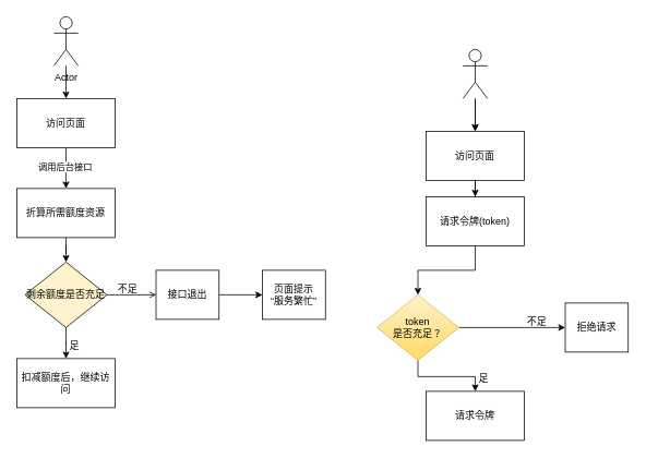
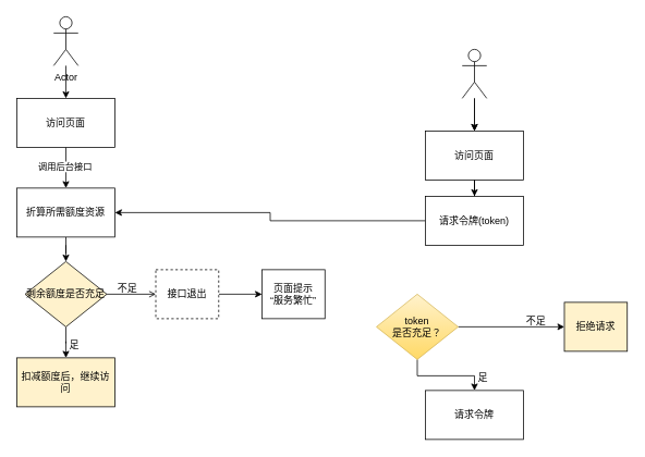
- <mxCell id="20" value="" style="edgeStyle=orthogonalEdgeStyle;rounded=0;orthogonalLoop=1;jettySize=auto;html=1;" edge="1" parent="1" source="21" target="24"><mxGeometry relative="1" as="geometry" /></mxCell>
+ <mxCell id="20" value="" style="edgeStyle=orthogonalEdgeStyle;rounded=0;orthogonalLoop=1;jettySize=auto;html=1;" edge="1" parent="1" source="21" target="6"><mxGeometry relative="1" as="geometry" /></mxCell>
- <mxCell id="11" value="接口退出" style="whiteSpace=wrap;html=1;rounded=0;" parent="1" vertex="1"><mxGeometry x="190" y="330" width="77" height="60" as="geometry" /></mxCell>
+ <mxCell id="11" value="接口退出" style="whiteSpace=wrap;html=1;rounded=0;dashed=1;" parent="1" vertex="1"><mxGeometry x="190" y="330" width="77" height="60" as="geometry" /></mxCell>
- <mxCell id="25" value="拒绝请求" style="whiteSpace=wrap;html=1;rounded=0;" vertex="1" parent="1"><mxGeometry x="690" y="370" width="77" height="60" as="geometry" /></mxCell>
+ <mxCell id="25" value="拒绝请求" style="whiteSpace=wrap;html=1;rounded=0;fillColor=#fff2cc;" vertex="1" parent="1"><mxGeometry x="690" y="370" width="77" height="60" as="geometry" /></mxCell>
- <mxCell id="14" value="扣减额度后，继续访问" style="whiteSpace=wrap;html=1;rounded=0;" parent="1" vertex="1"><mxGeometry x="20" y="438" width="120" height="60" as="geometry" /></mxCell>
+ <mxCell id="14" value="扣减额度后，继续访问" style="whiteSpace=wrap;html=1;rounded=0;fillColor=#fff2cc;" parent="1" vertex="1"><mxGeometry x="20" y="438" width="120" height="60" as="geometry" /></mxCell>
